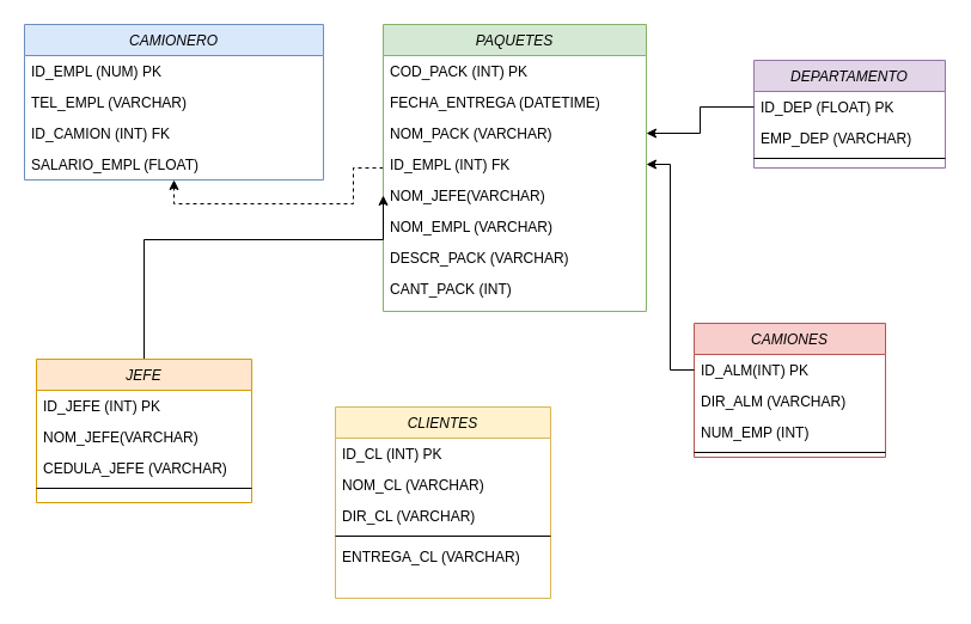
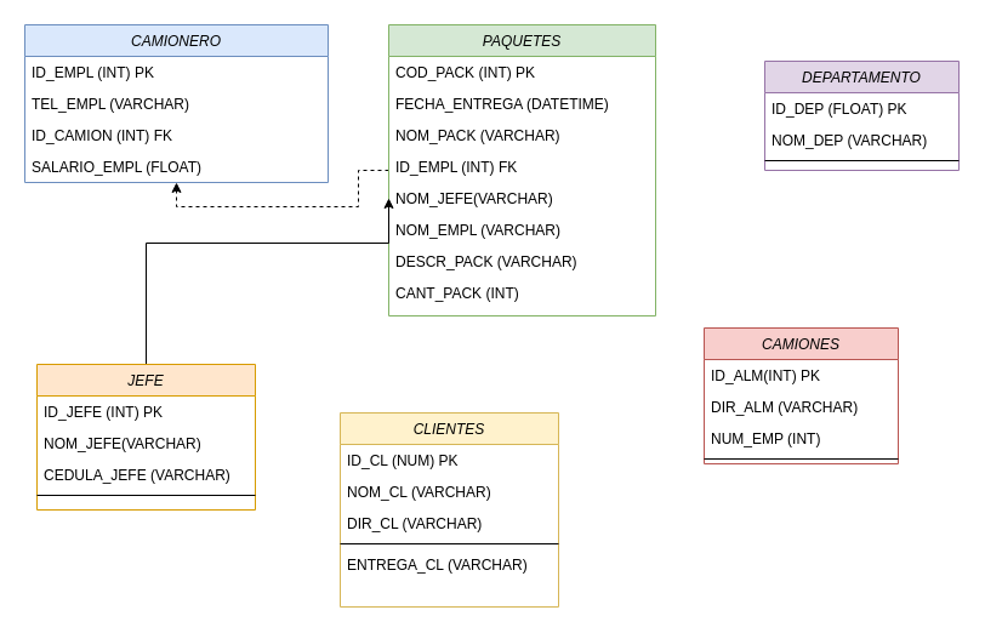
- <mxCell id="34" value="ID_EMPL (NUM) PK" style="text;align=left;verticalAlign=top;spacingLeft=4;spacingRight=4;overflow=hidden;rotatable=0;points=[[0,0.5],[1,0.5]];portConstraint=eastwest;" parent="33" vertex="1"><mxGeometry y="26" width="250" height="26" as="geometry" /></mxCell>
+ <mxCell id="34" value="ID_EMPL (INT) PK" style="text;align=left;verticalAlign=top;spacingLeft=4;spacingRight=4;overflow=hidden;rotatable=0;points=[[0,0.5],[1,0.5]];portConstraint=eastwest;" parent="33" vertex="1"><mxGeometry y="26" width="250" height="26" as="geometry" /></mxCell>
- <mxCell id="39" style="edgeStyle=orthogonalEdgeStyle;rounded=0;orthogonalLoop=1;jettySize=auto;html=1;entryX=1;entryY=0.5;entryDx=0;entryDy=0;" parent="1" source="3" target="16" edge="1"><mxGeometry relative="1" as="geometry" /></mxCell>
- <mxCell id="4" value="EMP_DEP (VARCHAR)" style="text;align=left;verticalAlign=top;spacingLeft=4;spacingRight=4;overflow=hidden;rotatable=0;points=[[0,0.5],[1,0.5]];portConstraint=eastwest;rounded=0;shadow=0;html=0;" parent="2" vertex="1"><mxGeometry y="52" width="160" height="26" as="geometry" /></mxCell>
+ <mxCell id="4" value="NOM_DEP (VARCHAR)" style="text;align=left;verticalAlign=top;spacingLeft=4;spacingRight=4;overflow=hidden;rotatable=0;points=[[0,0.5],[1,0.5]];portConstraint=eastwest;rounded=0;shadow=0;html=0;" parent="2" vertex="1"><mxGeometry y="52" width="160" height="26" as="geometry" /></mxCell>
- <mxCell id="38" style="edgeStyle=orthogonalEdgeStyle;rounded=0;orthogonalLoop=1;jettySize=auto;html=1;entryX=1;entryY=0.5;entryDx=0;entryDy=0;" parent="1" source="23" target="17" edge="1"><mxGeometry relative="1" as="geometry" /></mxCell>
- <mxCell id="7" value="ID_CL (INT) PK " style="text;align=left;verticalAlign=top;spacingLeft=4;spacingRight=4;overflow=hidden;rotatable=0;points=[[0,0.5],[1,0.5]];portConstraint=eastwest;" parent="6" vertex="1"><mxGeometry y="26" width="180" height="26" as="geometry" /></mxCell>
+ <mxCell id="7" value="ID_CL (NUM) PK " style="text;align=left;verticalAlign=top;spacingLeft=4;spacingRight=4;overflow=hidden;rotatable=0;points=[[0,0.5],[1,0.5]];portConstraint=eastwest;" parent="6" vertex="1"><mxGeometry y="26" width="180" height="26" as="geometry" /></mxCell>
